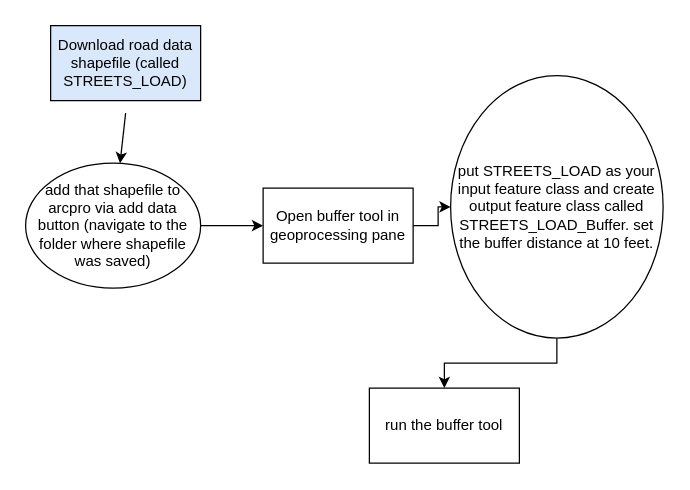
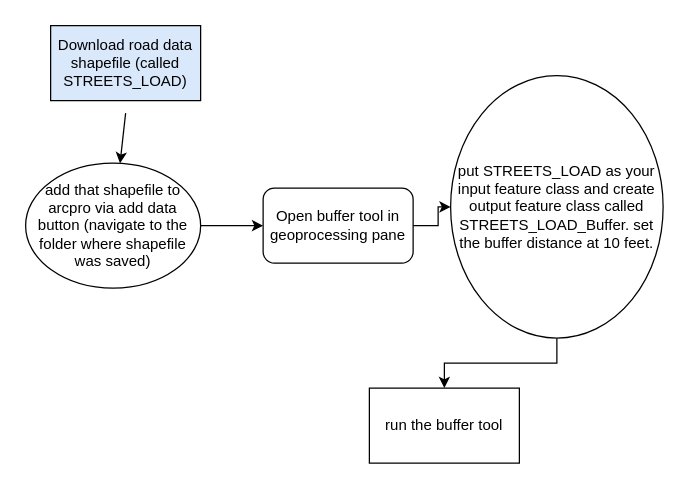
- <mxCell id="7" value="Open buffer tool in geoprocessing pane" style="rounded=0;whiteSpace=wrap;html=1;" vertex="1" parent="1"><mxGeometry x="210" y="150" width="120" height="60" as="geometry" /></mxCell>
+ <mxCell id="7" value="Open buffer tool in geoprocessing pane" style="whiteSpace=wrap;html=1;rounded=1;" vertex="1" parent="1"><mxGeometry x="210" y="150" width="120" height="60" as="geometry" /></mxCell>
